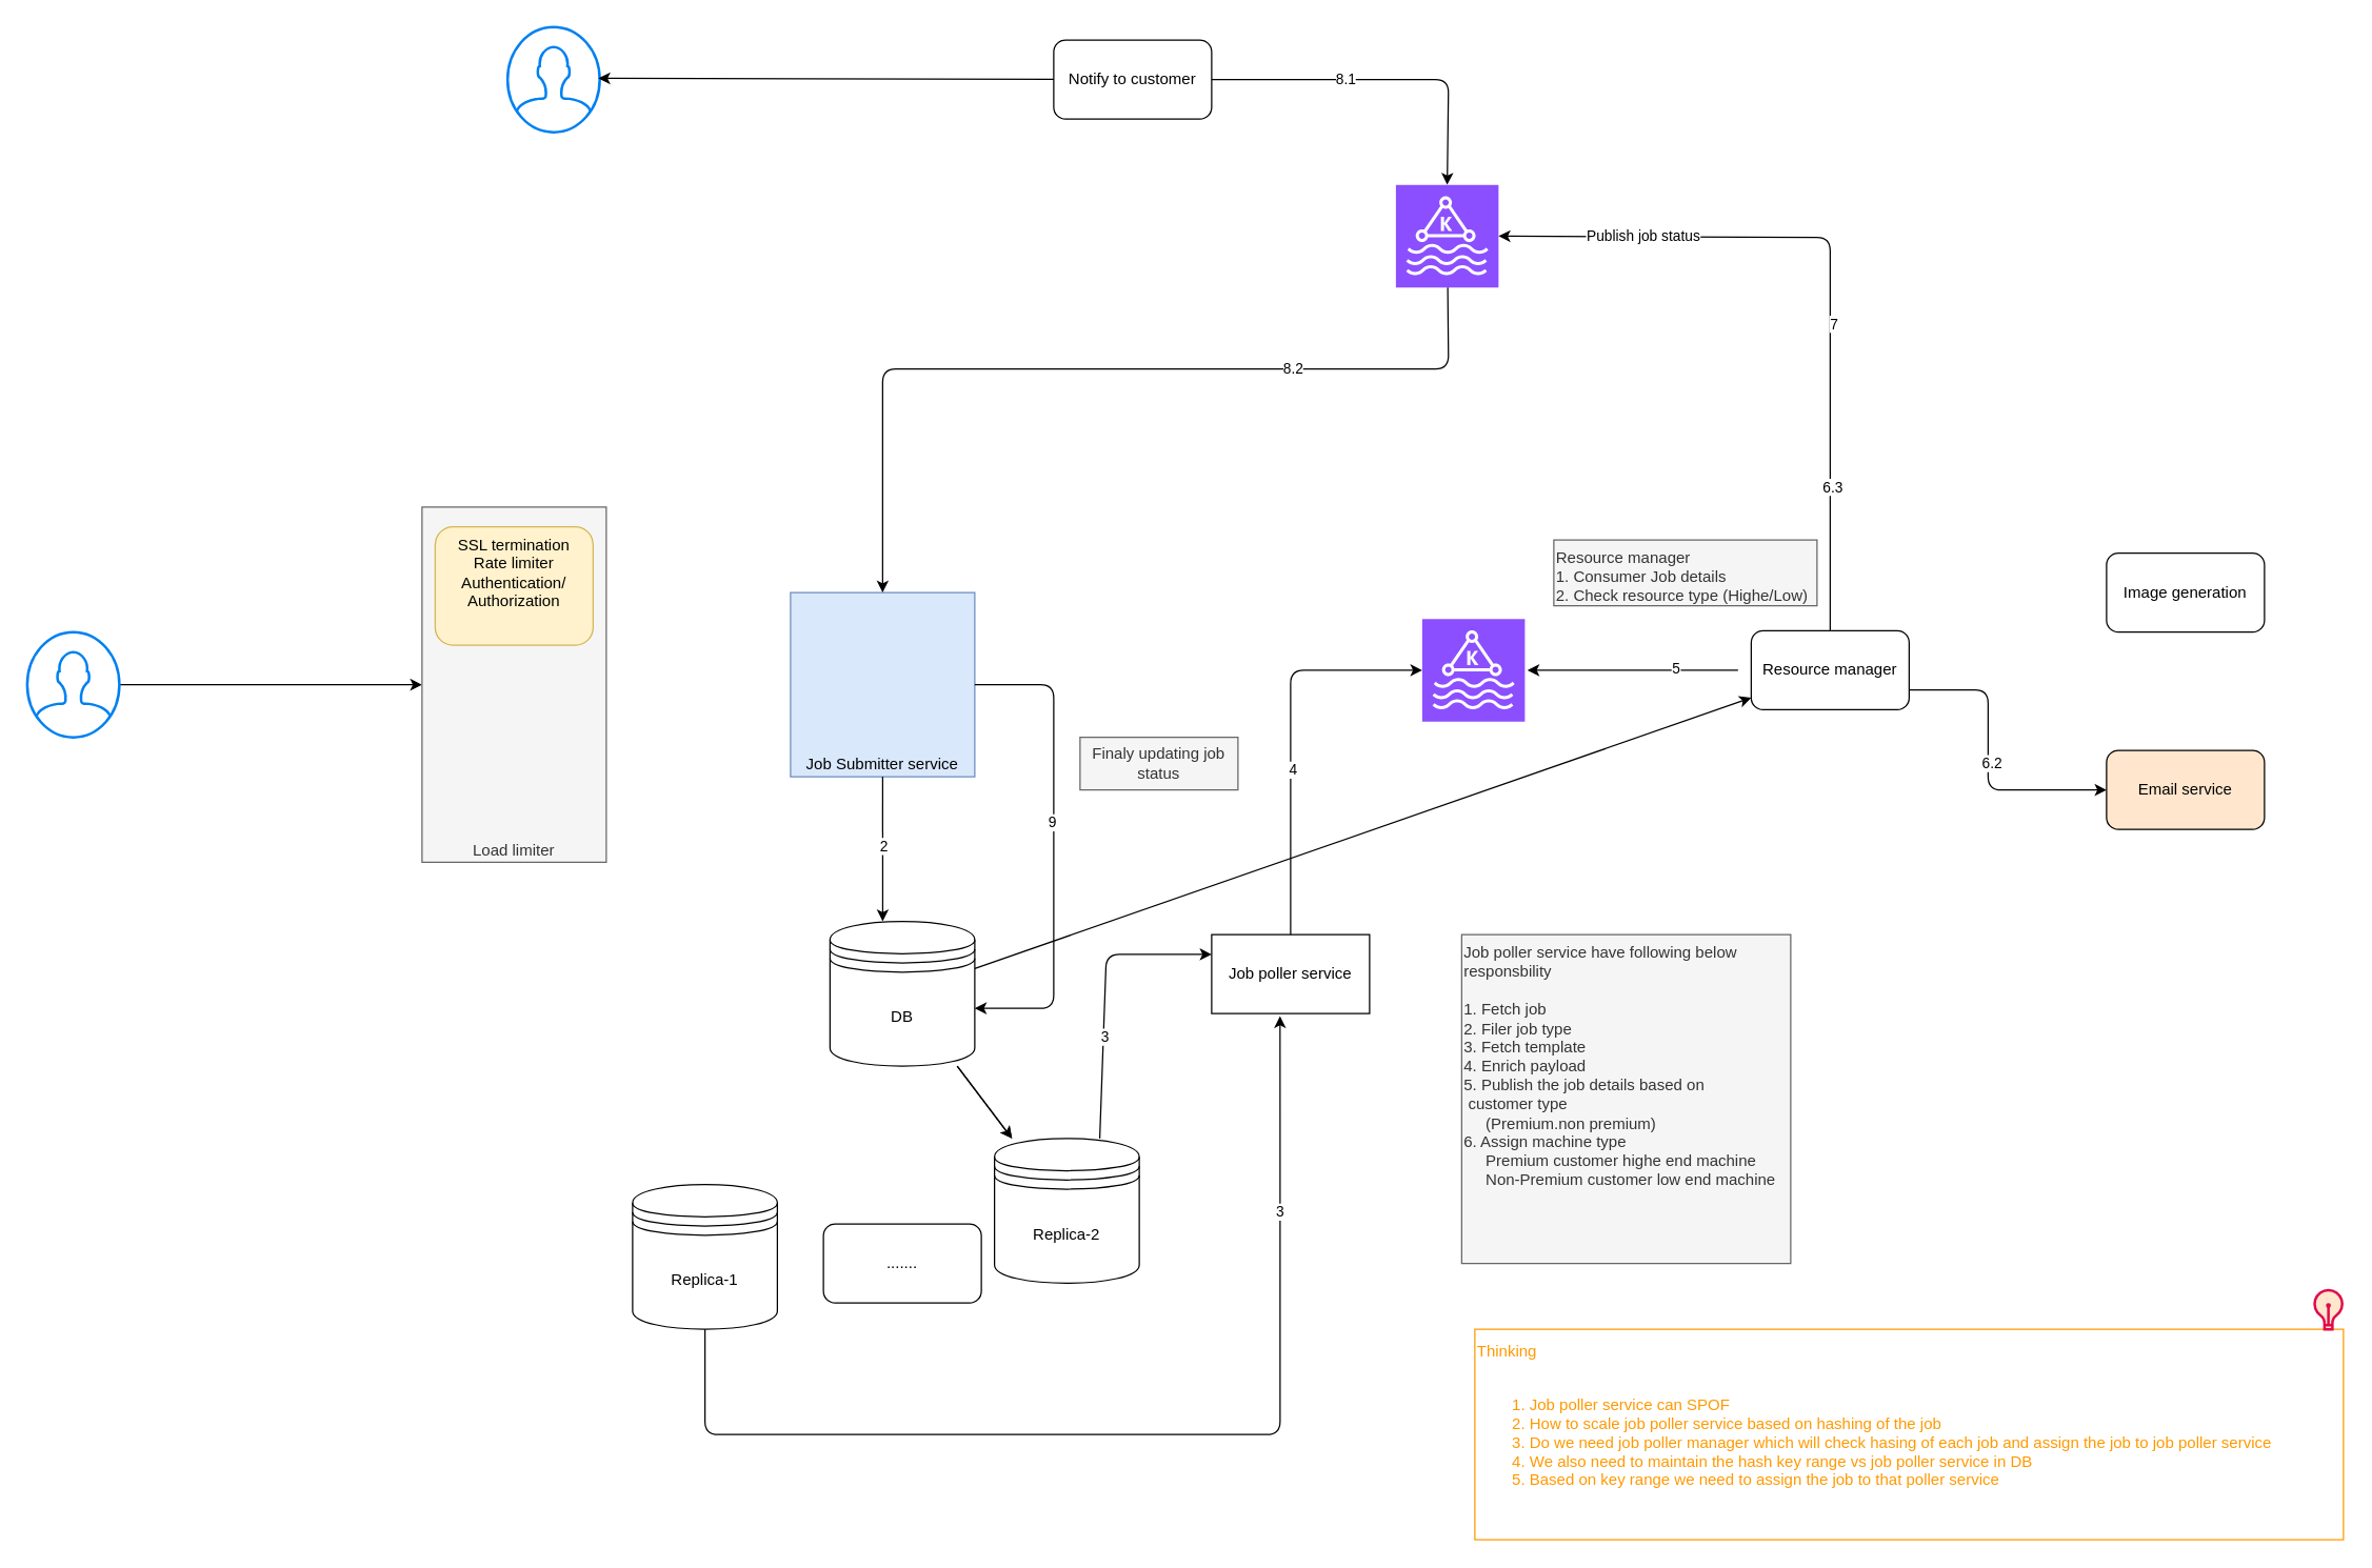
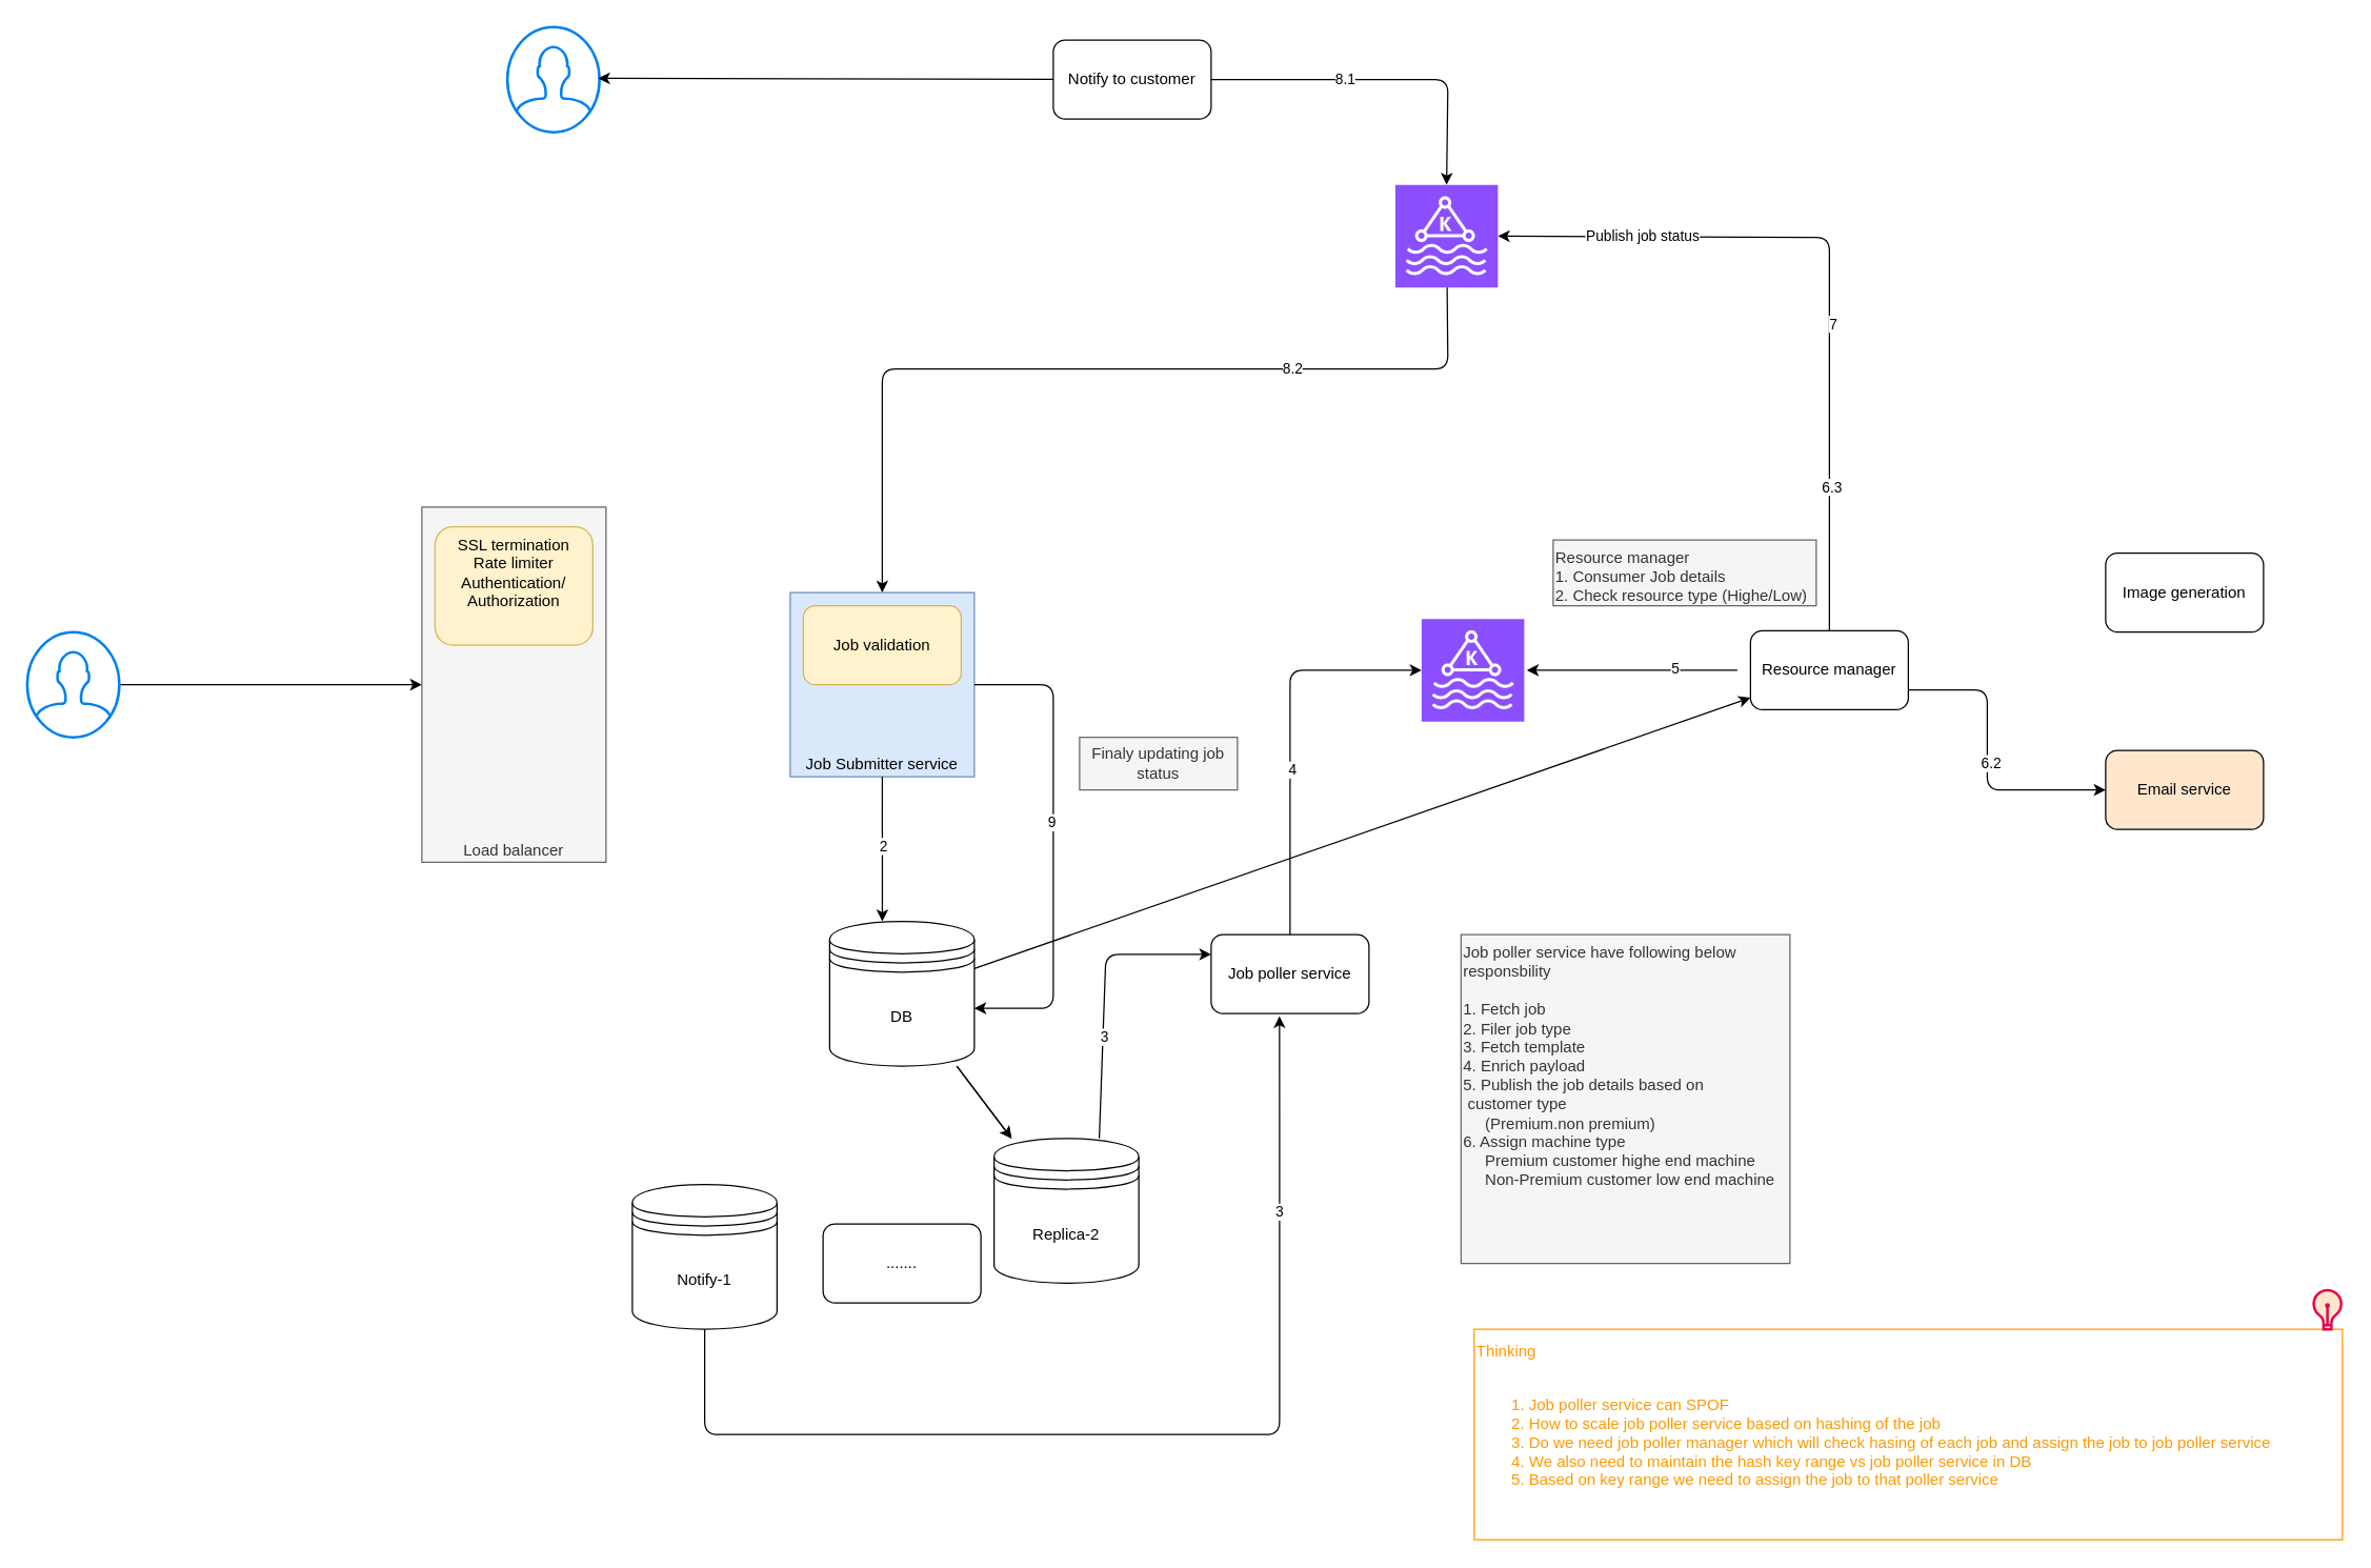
+ <mxCell id="7" value="Job validation" style="rounded=1;whiteSpace=wrap;html=1;fillColor=#fff2cc;strokeColor=#d6b656;" vertex="1" parent="1"><mxGeometry x="610" y="460" width="120" height="60" as="geometry" /></mxCell>
- <mxCell id="4" value="Load limiter" style="rounded=0;whiteSpace=wrap;html=1;verticalAlign=bottom;fillColor=#f5f5f5;fontColor=#333333;strokeColor=#666666;" vertex="1" parent="1"><mxGeometry x="320" y="385" width="140" height="270" as="geometry" /></mxCell>
+ <mxCell id="4" value="Load balancer" style="rounded=0;whiteSpace=wrap;html=1;verticalAlign=bottom;fillColor=#f5f5f5;fontColor=#333333;strokeColor=#666666;" vertex="1" parent="1"><mxGeometry x="320" y="385" width="140" height="270" as="geometry" /></mxCell>
- <mxCell id="14" value="Job poller service" style="rounded=0;whiteSpace=wrap;html=1;" vertex="1" parent="1"><mxGeometry x="920" y="710" width="120" height="60" as="geometry" /></mxCell>
+ <mxCell id="14" value="Job poller service" style="whiteSpace=wrap;html=1;rounded=1;" vertex="1" parent="1"><mxGeometry x="920" y="710" width="120" height="60" as="geometry" /></mxCell>
- <mxCell id="18" value="Replica-1" style="shape=datastore;whiteSpace=wrap;html=1;" vertex="1" parent="1"><mxGeometry x="480" y="900" width="110" height="110" as="geometry" /></mxCell>
+ <mxCell id="18" value="Notify-1" style="shape=datastore;whiteSpace=wrap;html=1;" vertex="1" parent="1"><mxGeometry x="480" y="900" width="110" height="110" as="geometry" /></mxCell>
